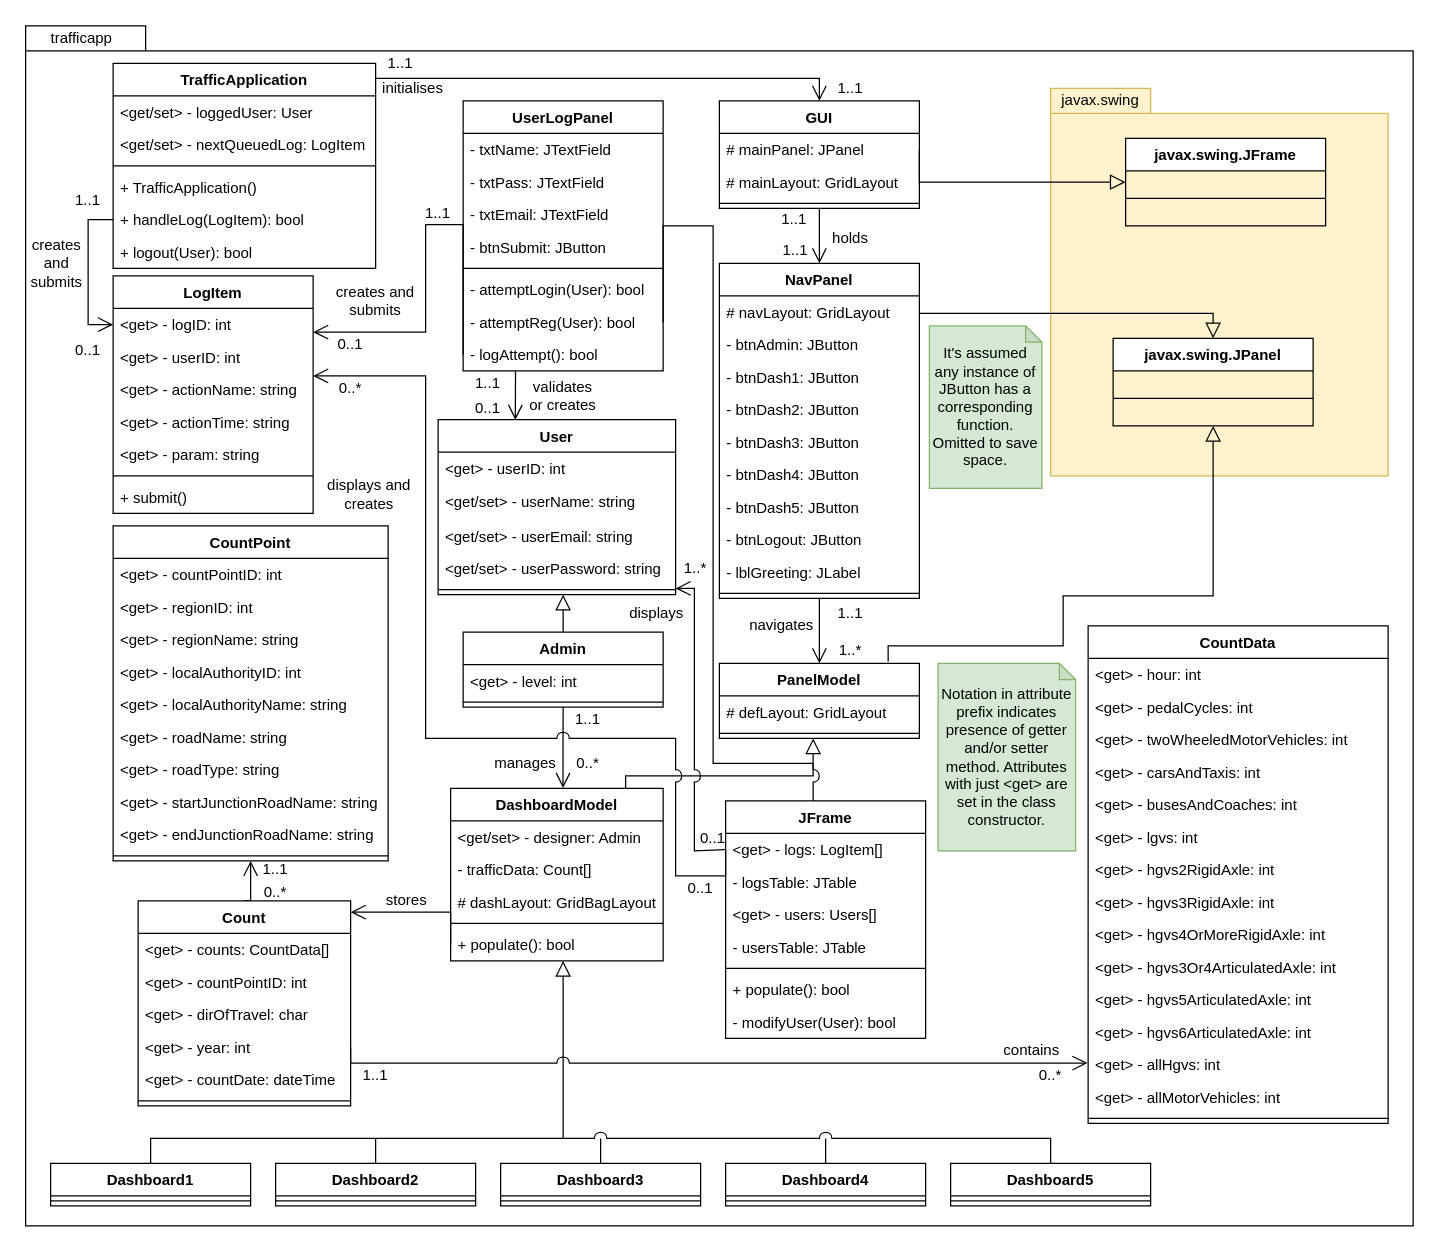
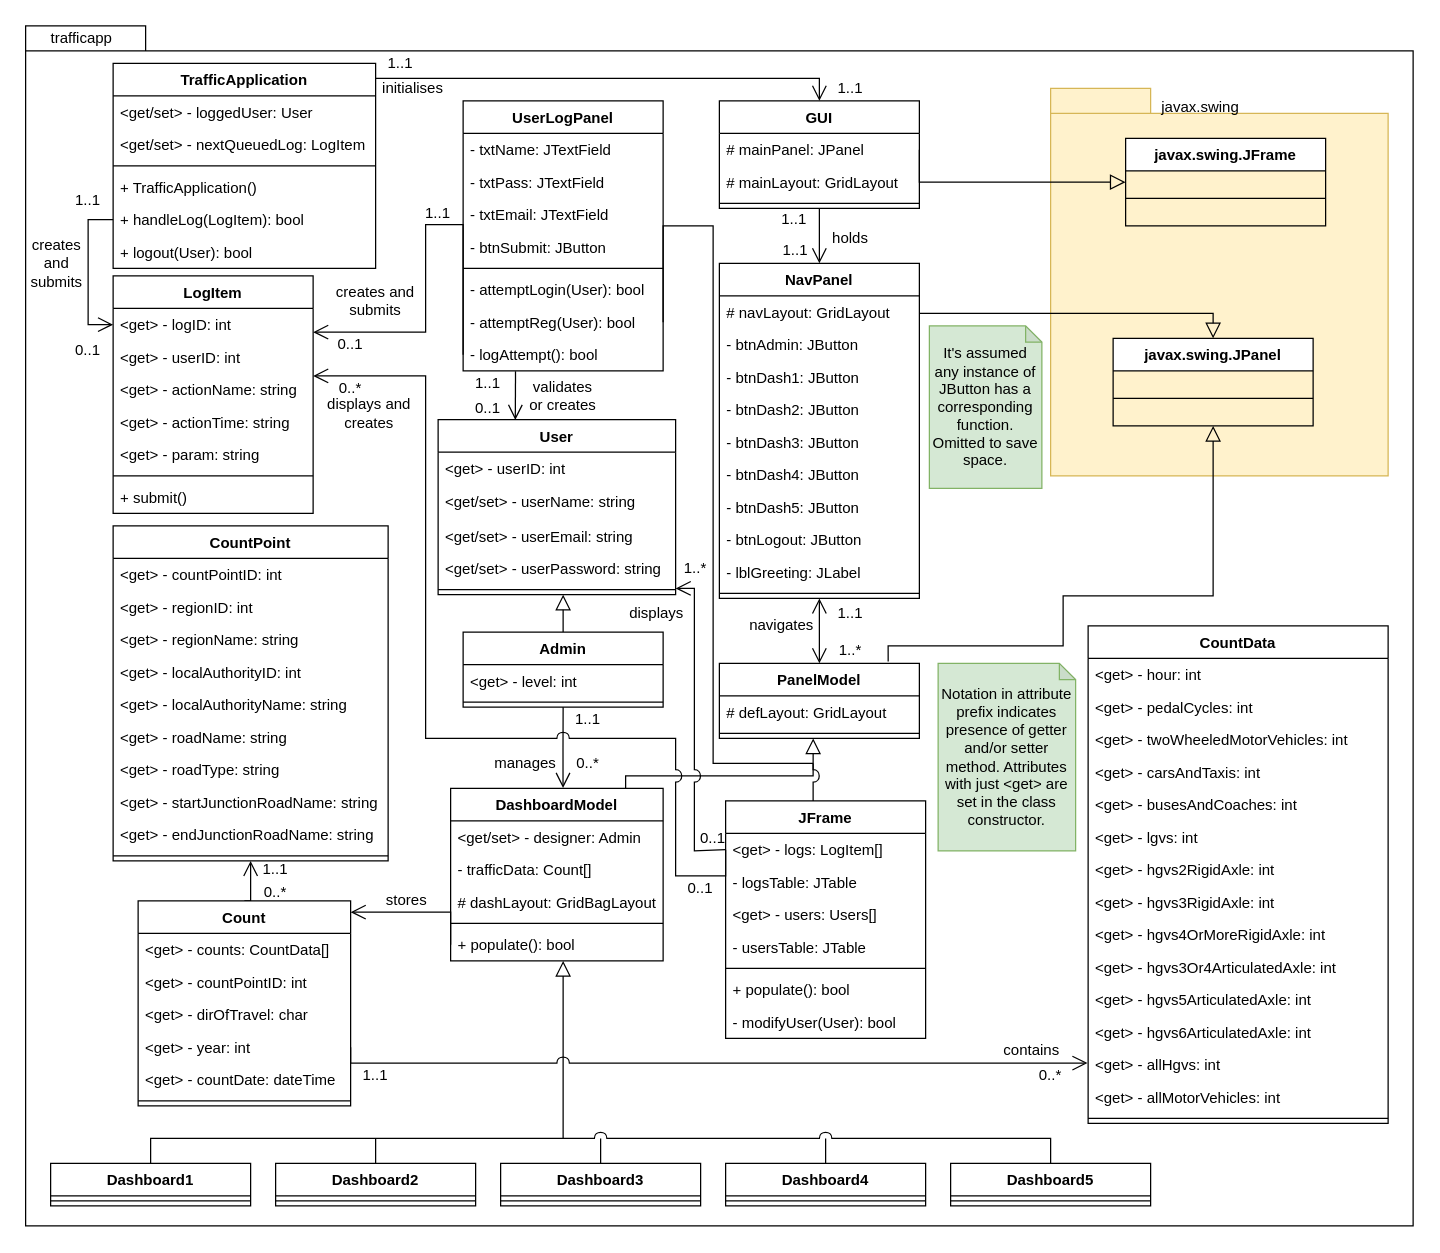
- <mxCell id="30" value="javax.swing" style="text;html=1;strokeColor=none;fillColor=none;align=center;verticalAlign=middle;whiteSpace=wrap;rounded=0;" parent="1" vertex="1"><mxGeometry x="840" y="70" width="80" height="20" as="geometry" /></mxCell>
+ <mxCell id="30" value="javax.swing" style="text;html=1;strokeColor=none;fillColor=none;align=center;verticalAlign=middle;whiteSpace=wrap;rounded=0;" parent="1" vertex="1"><mxGeometry x="920" y="75" width="80" height="20" as="geometry" /></mxCell>
- <mxCell id="146" value="displays and creates" style="text;html=1;strokeColor=none;fillColor=none;align=center;verticalAlign=middle;whiteSpace=wrap;rounded=0;" vertex="1" parent="1"><mxGeometry x="260" y="385" width="70" height="20" as="geometry" /></mxCell>
+ <mxCell id="146" value="displays and creates" style="text;html=1;strokeColor=none;fillColor=none;align=center;verticalAlign=middle;whiteSpace=wrap;rounded=0;" vertex="1" parent="1"><mxGeometry x="260" y="320" width="70" height="20" as="geometry" /></mxCell>
- <mxCell id="19" style="edgeStyle=orthogonalEdgeStyle;rounded=0;orthogonalLoop=1;jettySize=auto;html=1;exitX=0.5;exitY=0;exitDx=0;exitDy=0;entryX=0.5;entryY=1;entryDx=0;entryDy=0;startSize=10;endArrow=none;endFill=0;endSize=10;strokeWidth=1;startArrow=open;startFill=0;" parent="1" source="20" target="41" edge="1"><mxGeometry relative="1" as="geometry"><mxPoint x="654.84" y="296.182" as="targetPoint" /></mxGeometry></mxCell>
+ <mxCell id="19" style="edgeStyle=orthogonalEdgeStyle;rounded=0;orthogonalLoop=1;jettySize=auto;html=1;exitX=0.5;exitY=0;exitDx=0;exitDy=0;entryX=0.5;entryY=1;entryDx=0;entryDy=0;startSize=10;endArrow=open;endFill=0;endSize=10;strokeWidth=1;startArrow=open;startFill=0;" parent="1" source="20" target="41" edge="1"><mxGeometry relative="1" as="geometry"><mxPoint x="654.84" y="296.182" as="targetPoint" /></mxGeometry></mxCell>
